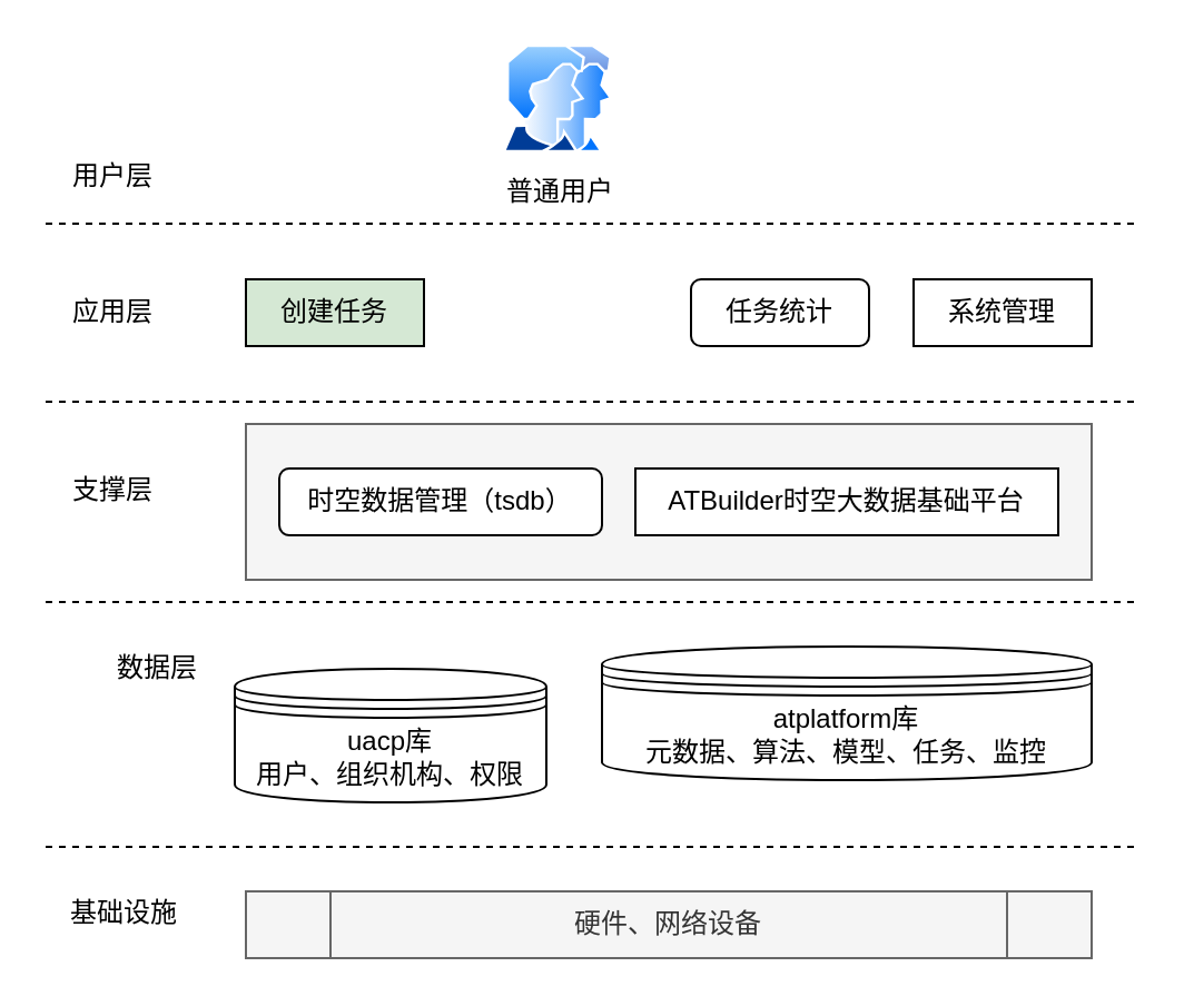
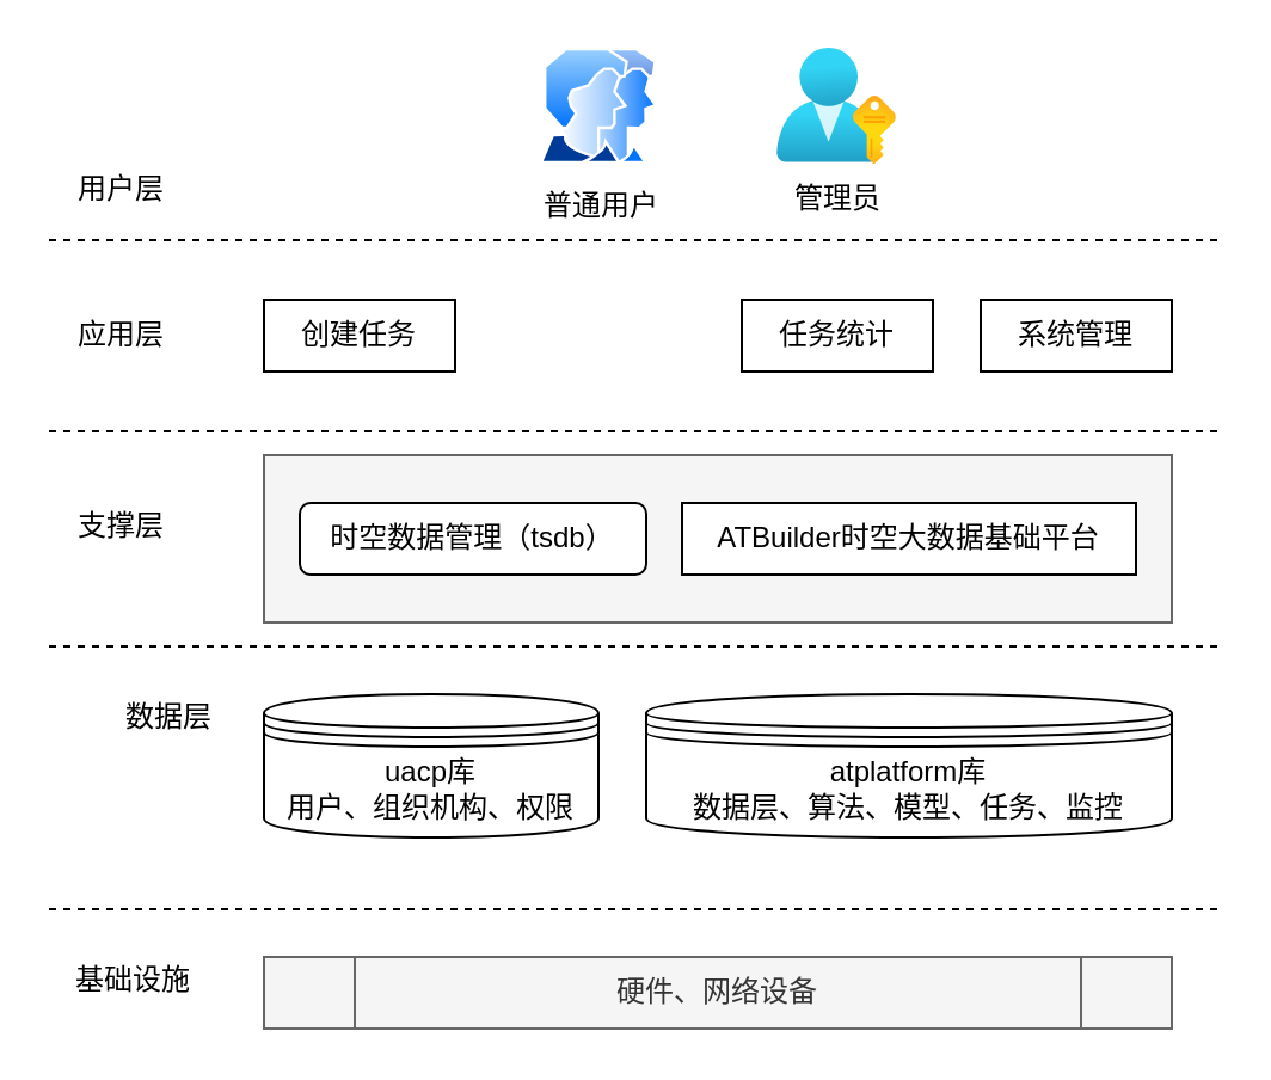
+ <mxCell id="4" value="管理员" style="aspect=fixed;html=1;points=[];align=center;image;fontSize=12;image=img/lib/azure2/azure_stack/User_Subscriptions.svg;" vertex="1" parent="1"><mxGeometry x="325.02" y="20" width="49.97" height="48.5" as="geometry" /></mxCell>
- <mxCell id="15" value="创建任务" style="rounded=0;whiteSpace=wrap;html=1;fillColor=#d5e8d4;" vertex="1" parent="1"><mxGeometry x="110" y="125" width="80" height="30" as="geometry" /></mxCell>
+ <mxCell id="15" value="创建任务" style="rounded=0;whiteSpace=wrap;html=1;" vertex="1" parent="1"><mxGeometry x="110" y="125" width="80" height="30" as="geometry" /></mxCell>
- <mxCell id="16" value="任务统计" style="whiteSpace=wrap;html=1;rounded=1;" vertex="1" parent="1"><mxGeometry x="310" y="125" width="80" height="30" as="geometry" /></mxCell>
+ <mxCell id="16" value="任务统计" style="rounded=0;whiteSpace=wrap;html=1;" vertex="1" parent="1"><mxGeometry x="310" y="125" width="80" height="30" as="geometry" /></mxCell>
- <mxCell id="11" value="uacp库&lt;br&gt;用户、组织机构、权限" style="shape=datastore;whiteSpace=wrap;html=1;" vertex="1" parent="1"><mxGeometry x="105" y="300" width="140" height="60" as="geometry" /></mxCell>
+ <mxCell id="11" value="uacp库&lt;br&gt;用户、组织机构、权限" style="shape=datastore;whiteSpace=wrap;html=1;" vertex="1" parent="1"><mxGeometry x="110" y="290" width="140" height="60" as="geometry" /></mxCell>
- <mxCell id="12" value="atplatform库&lt;br&gt;元数据、算法、模型、任务、监控" style="shape=datastore;whiteSpace=wrap;html=1;" vertex="1" parent="1"><mxGeometry x="270" y="290" width="220" height="60" as="geometry" /></mxCell>
+ <mxCell id="12" value="atplatform库&lt;br&gt;数据层、算法、模型、任务、监控" style="shape=datastore;whiteSpace=wrap;html=1;" vertex="1" parent="1"><mxGeometry x="270" y="290" width="220" height="60" as="geometry" /></mxCell>
